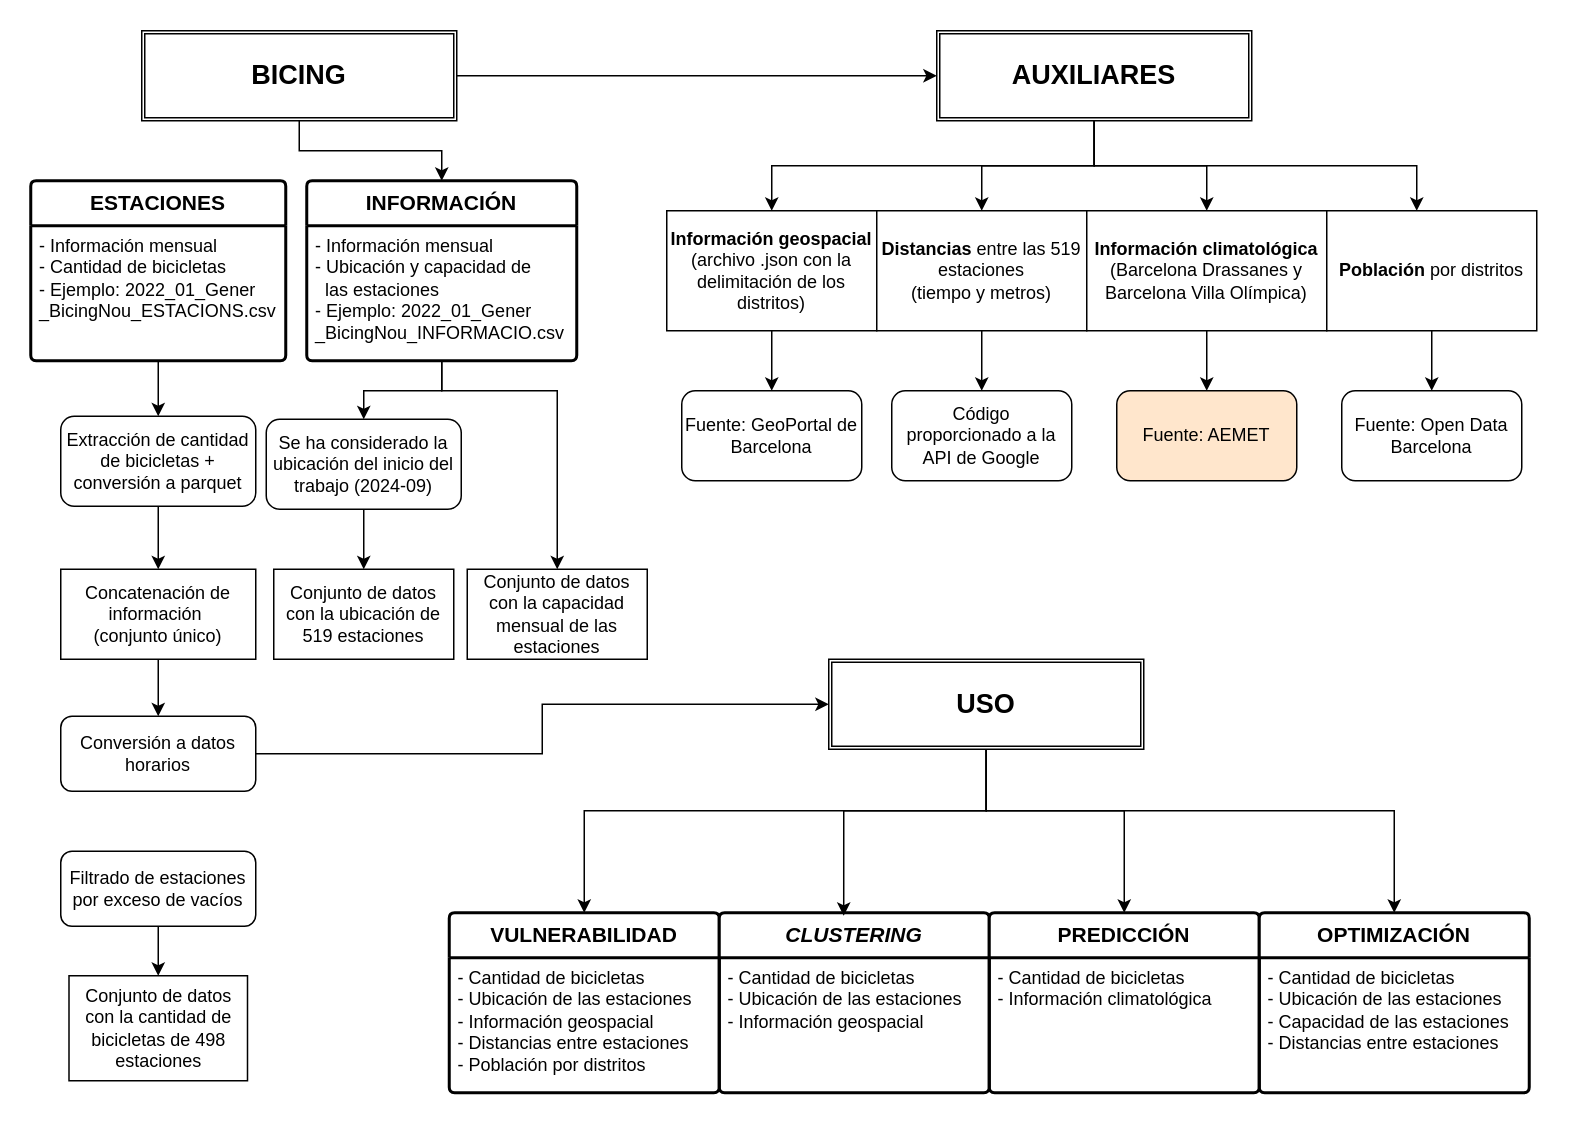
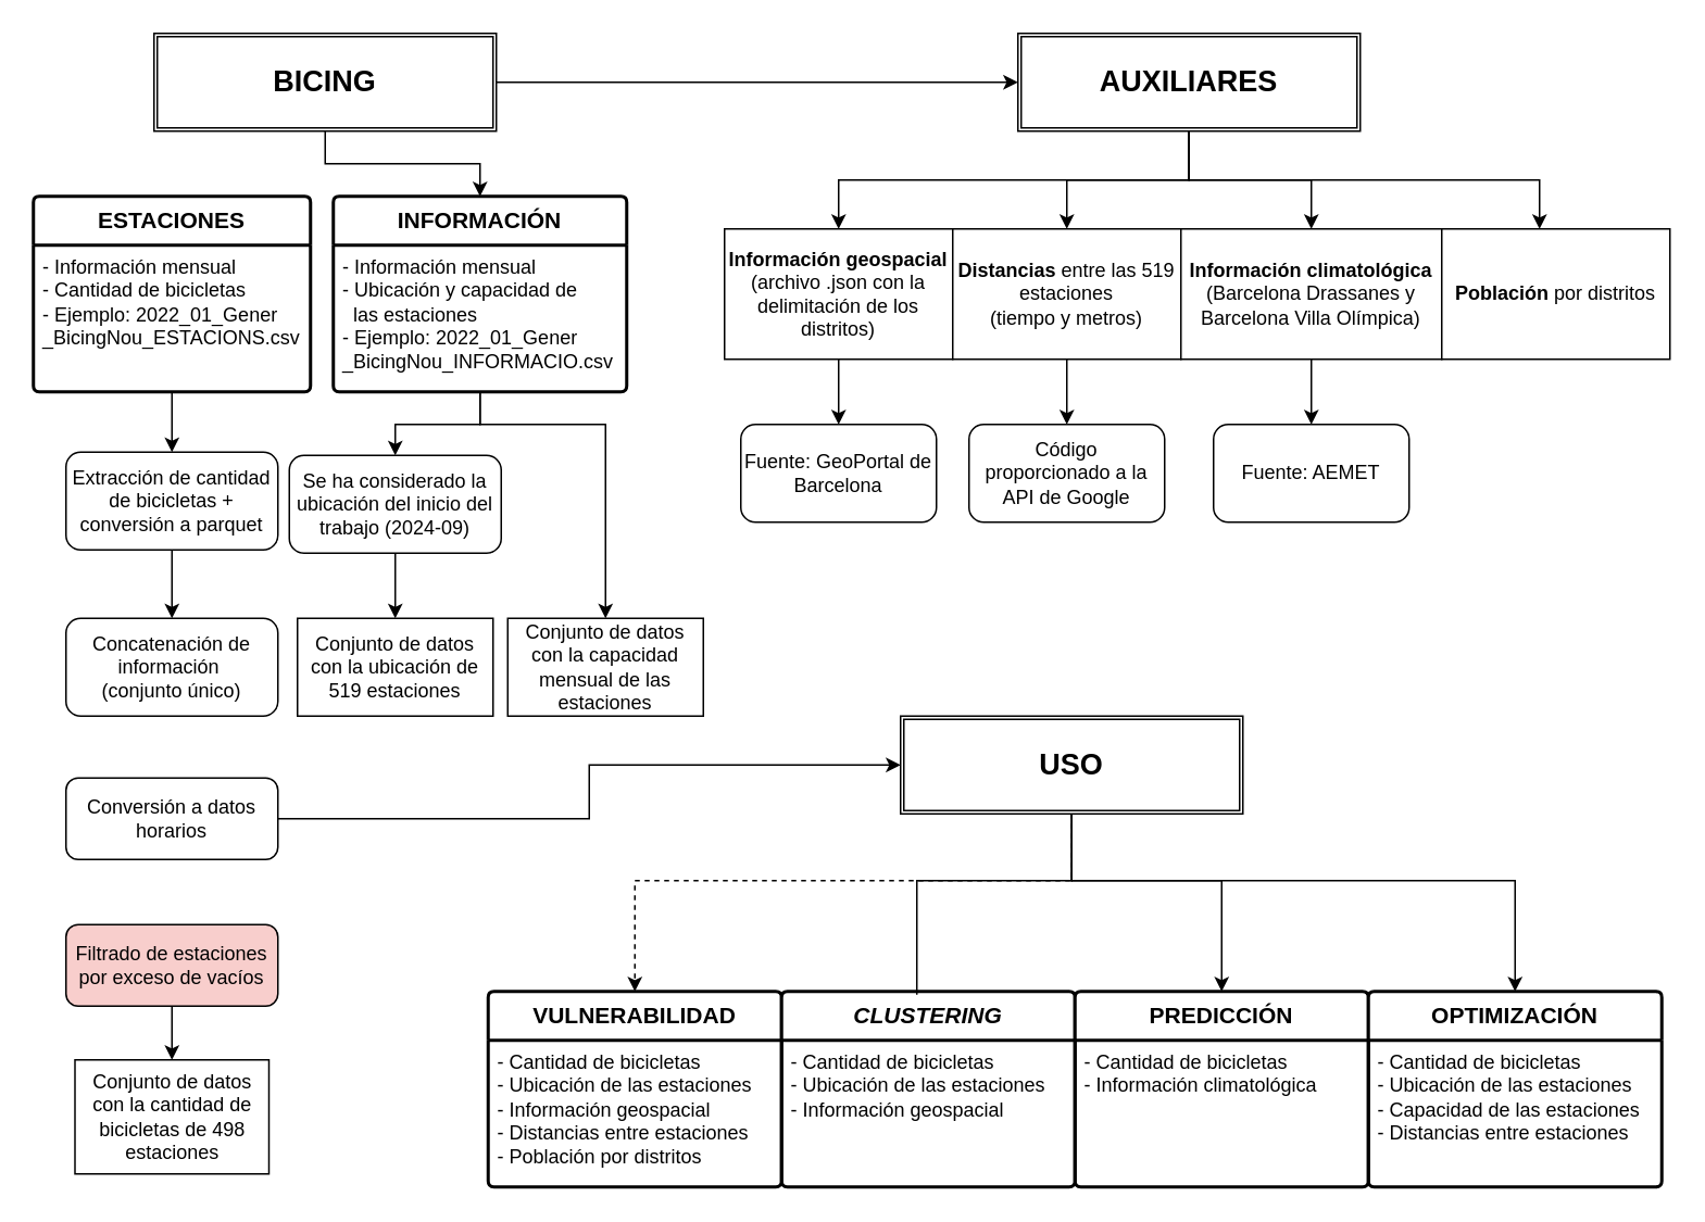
- <mxCell id="34" value="" style="edgeStyle=orthogonalEdgeStyle;rounded=0;orthogonalLoop=1;jettySize=auto;html=1;" parent="1" source="35" target="39" edge="1"><mxGeometry relative="1" as="geometry" /></mxCell>
- <mxCell id="38" value="Fuente: AEMET" style="rounded=1;whiteSpace=wrap;html=1;fillColor=#ffe6cc;" parent="1" vertex="1"><mxGeometry x="744" y="260" width="120" height="60" as="geometry" /></mxCell>
+ <mxCell id="38" value="Fuente: AEMET" style="rounded=1;whiteSpace=wrap;html=1;" parent="1" vertex="1"><mxGeometry x="744" y="260" width="120" height="60" as="geometry" /></mxCell>
- <mxCell id="39" value="Fuente: Open Data Barcelona" style="rounded=1;whiteSpace=wrap;html=1;" parent="1" vertex="1"><mxGeometry x="894" y="260" width="120" height="60" as="geometry" /></mxCell>
- <mxCell id="21" value="Concatenación de información&amp;nbsp;&lt;div&gt;(conjunto único)&lt;/div&gt;" style="whiteSpace=wrap;html=1;rounded=0;" parent="1" vertex="1"><mxGeometry x="40" y="379" width="130" height="60" as="geometry" /></mxCell>
+ <mxCell id="21" value="Concatenación de información&amp;nbsp;&lt;div&gt;(conjunto único)&lt;/div&gt;" style="rounded=1;whiteSpace=wrap;html=1;" parent="1" vertex="1"><mxGeometry x="40" y="379" width="130" height="60" as="geometry" /></mxCell>
- <mxCell id="20" value="" style="edgeStyle=orthogonalEdgeStyle;rounded=0;orthogonalLoop=1;jettySize=auto;html=1;" parent="1" source="21" target="23" edge="1"><mxGeometry relative="1" as="geometry" /></mxCell>
- <mxCell id="42" style="edgeStyle=orthogonalEdgeStyle;rounded=0;orthogonalLoop=1;jettySize=auto;html=1;entryX=0.5;entryY=0;entryDx=0;entryDy=0;" edge="1" parent="1" source="45" target="46"><mxGeometry relative="1" as="geometry"><Array as="points"><mxPoint x="657" y="540" /><mxPoint x="389" y="540" /></Array></mxGeometry></mxCell>
+ <mxCell id="42" style="edgeStyle=orthogonalEdgeStyle;rounded=0;orthogonalLoop=1;jettySize=auto;html=1;entryX=0.5;entryY=0;entryDx=0;entryDy=0;dashed=1;" edge="1" parent="1" source="45" target="46"><mxGeometry relative="1" as="geometry"><Array as="points"><mxPoint x="657" y="540" /><mxPoint x="389" y="540" /></Array></mxGeometry></mxCell>
- <mxCell id="26" value="Filtrado de estaciones por exceso de vacíos" style="rounded=1;whiteSpace=wrap;html=1;" parent="1" vertex="1"><mxGeometry x="40" y="567" width="130" height="50" as="geometry" /></mxCell>
+ <mxCell id="26" value="Filtrado de estaciones por exceso de vacíos" style="rounded=1;whiteSpace=wrap;html=1;fillColor=#f8cecc;" parent="1" vertex="1"><mxGeometry x="40" y="567" width="130" height="50" as="geometry" /></mxCell>
- <mxCell id="54" style="edgeStyle=orthogonalEdgeStyle;rounded=0;orthogonalLoop=1;jettySize=auto;html=1;entryX=0.461;entryY=0.017;entryDx=0;entryDy=0;entryPerimeter=0;" edge="1" parent="1" source="45" target="48"><mxGeometry relative="1" as="geometry"><Array as="points"><mxPoint x="657" y="540" /><mxPoint x="562" y="540" /></Array></mxGeometry></mxCell>
+ <mxCell id="54" style="edgeStyle=orthogonalEdgeStyle;rounded=0;orthogonalLoop=1;jettySize=auto;html=1;entryX=0.461;entryY=0.017;entryDx=0;entryDy=0;entryPerimeter=0;endArrow=none;" edge="1" parent="1" source="45" target="48"><mxGeometry relative="1" as="geometry"><Array as="points"><mxPoint x="657" y="540" /><mxPoint x="562" y="540" /></Array></mxGeometry></mxCell>
